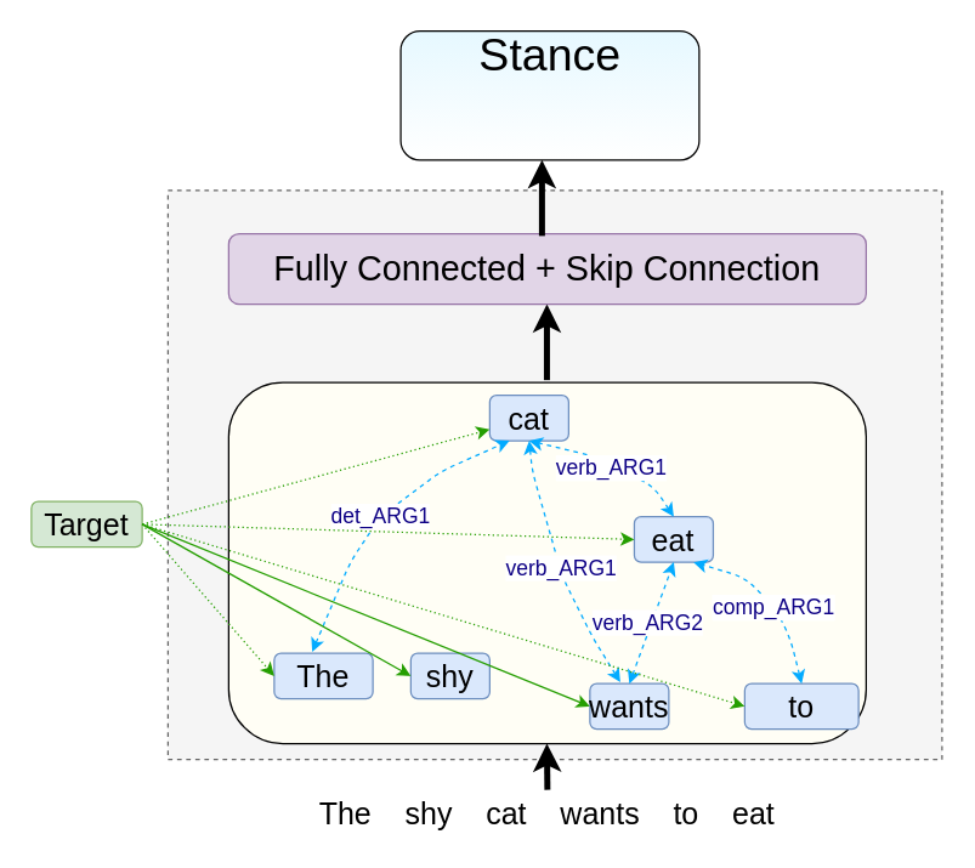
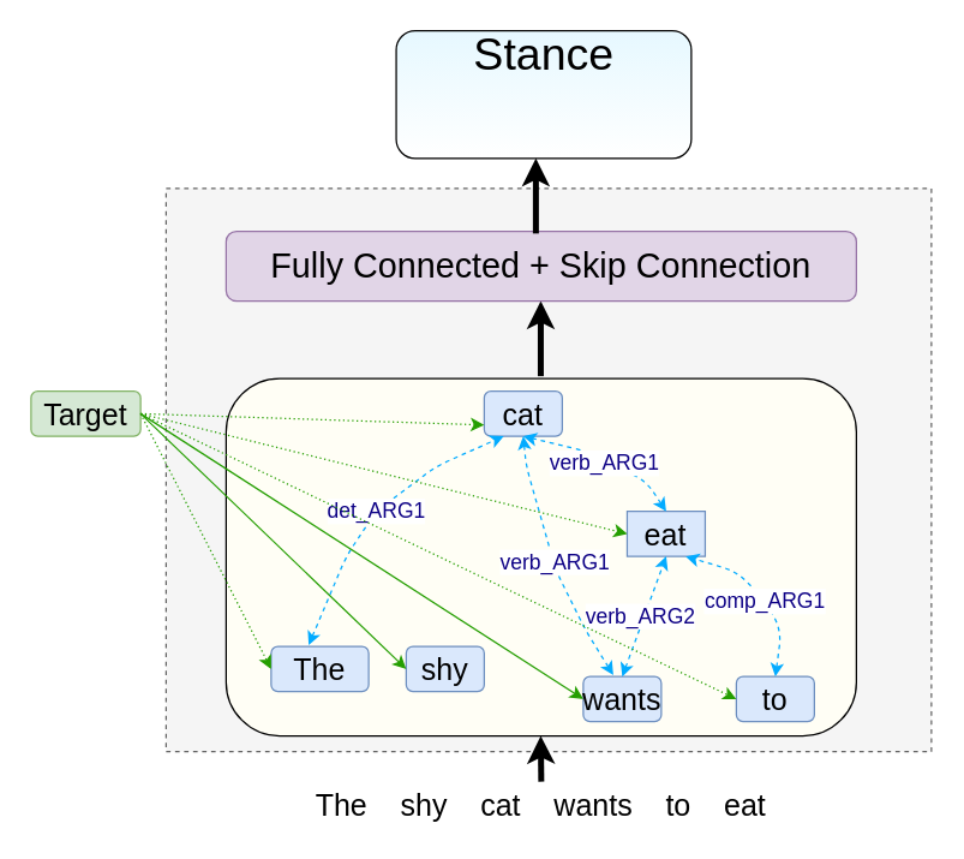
- <mxCell id="7" value="&lt;span style=&quot;font-size: 20px&quot;&gt;Target&lt;/span&gt;" style="rounded=1;whiteSpace=wrap;html=1;fillColor=#d5e8d4;strokeColor=#82b366;" vertex="1" parent="1"><mxGeometry x="20" y="330" width="73" height="30" as="geometry" /></mxCell>
+ <mxCell id="7" value="&lt;span style=&quot;font-size: 20px&quot;&gt;Target&lt;/span&gt;" style="rounded=1;whiteSpace=wrap;html=1;fillColor=#d5e8d4;strokeColor=#82b366;" vertex="1" parent="1"><mxGeometry x="20" y="260" width="73" height="30" as="geometry" /></mxCell>
- <mxCell id="10" value="&lt;font style=&quot;font-size: 20px&quot;&gt;eat&lt;/font&gt;" style="rounded=1;whiteSpace=wrap;html=1;fillColor=#dae8fc;strokeColor=#6c8ebf;" vertex="1" parent="1"><mxGeometry x="417.25" y="340" width="52" height="30" as="geometry" /></mxCell>
+ <mxCell id="10" value="&lt;font style=&quot;font-size: 20px&quot;&gt;eat&lt;/font&gt;" style="whiteSpace=wrap;html=1;fillColor=#dae8fc;strokeColor=#6c8ebf;rounded=0;" vertex="1" parent="1"><mxGeometry x="417.25" y="340" width="52" height="30" as="geometry" /></mxCell>
- <mxCell id="14" value="&lt;font style=&quot;font-size: 20px&quot;&gt;to&lt;/font&gt;" style="rounded=1;whiteSpace=wrap;html=1;fillColor=#dae8fc;strokeColor=#6c8ebf;" vertex="1" parent="1"><mxGeometry x="490" y="450" width="75" height="30" as="geometry" /></mxCell>
+ <mxCell id="14" value="&lt;font style=&quot;font-size: 20px&quot;&gt;to&lt;/font&gt;" style="rounded=1;whiteSpace=wrap;html=1;fillColor=#dae8fc;strokeColor=#6c8ebf;" vertex="1" parent="1"><mxGeometry x="490" y="450" width="52" height="30" as="geometry" /></mxCell>
